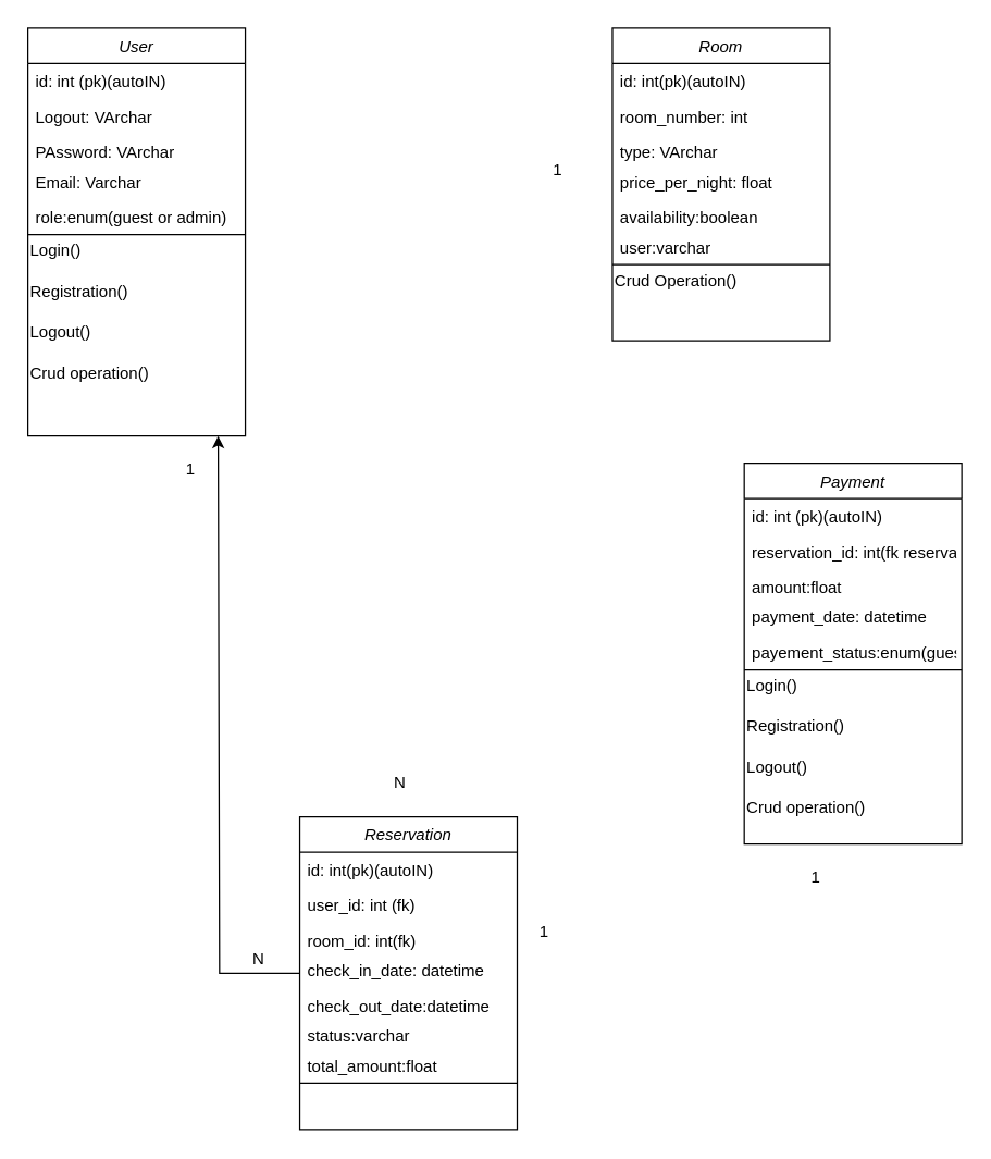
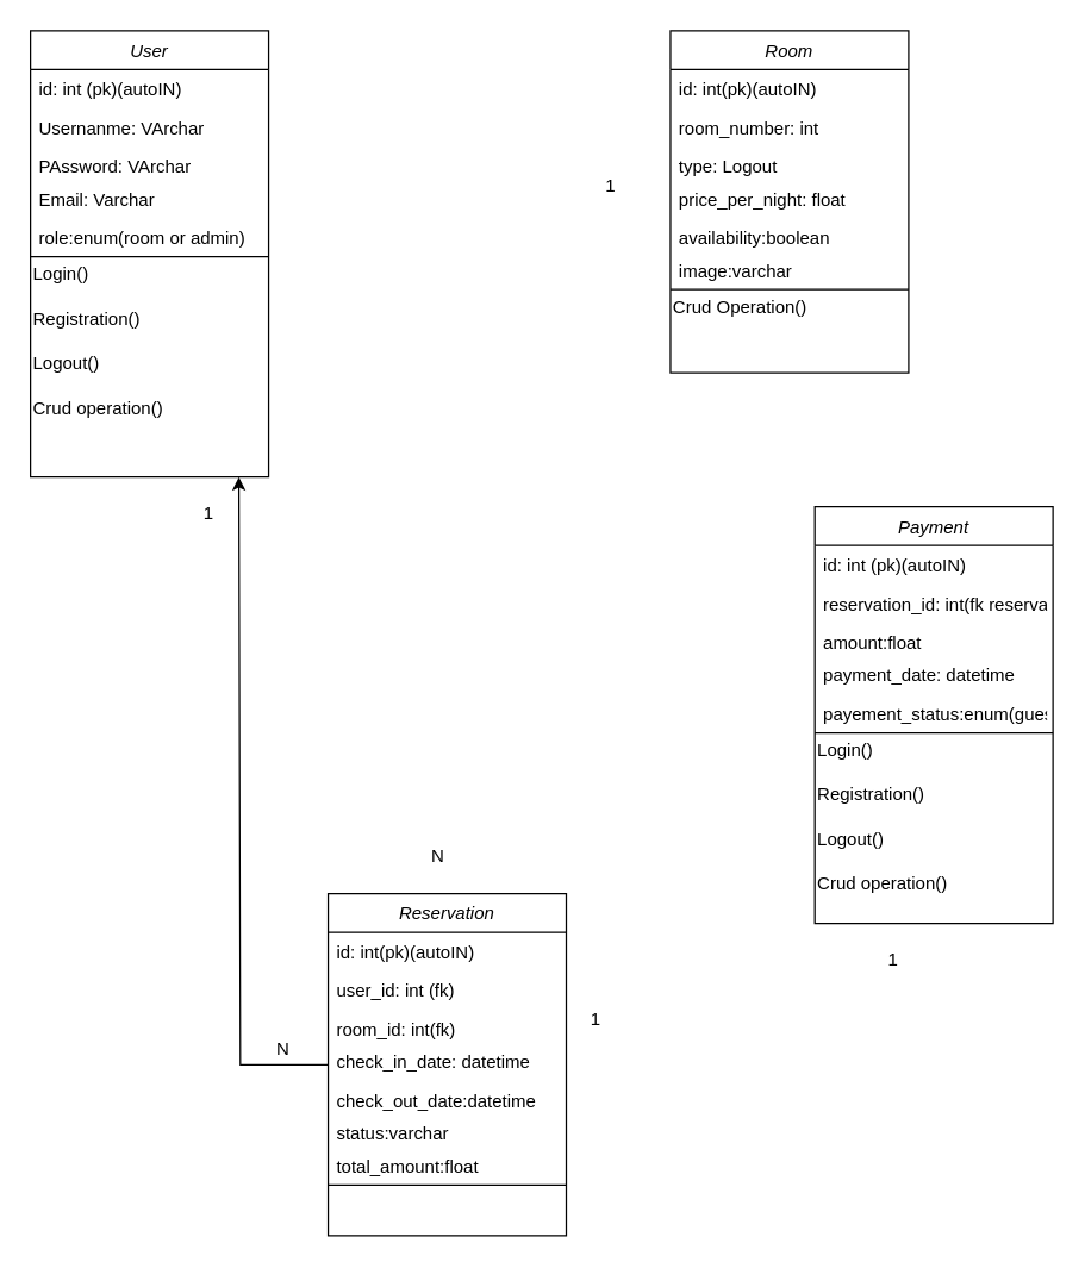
- <mxCell id="4" value="Logout: VArchar" style="text;align=left;verticalAlign=top;spacingLeft=4;spacingRight=4;overflow=hidden;rotatable=0;points=[[0,0.5],[1,0.5]];portConstraint=eastwest;rounded=0;shadow=0;html=0;" vertex="1" parent="2"><mxGeometry y="52" width="160" height="26" as="geometry" /></mxCell>
+ <mxCell id="4" value="Usernanme: VArchar" style="text;align=left;verticalAlign=top;spacingLeft=4;spacingRight=4;overflow=hidden;rotatable=0;points=[[0,0.5],[1,0.5]];portConstraint=eastwest;rounded=0;shadow=0;html=0;" vertex="1" parent="2"><mxGeometry y="52" width="160" height="26" as="geometry" /></mxCell>
- <mxCell id="17" value="type: VArchar" style="text;align=left;verticalAlign=top;spacingLeft=4;spacingRight=4;overflow=hidden;rotatable=0;points=[[0,0.5],[1,0.5]];portConstraint=eastwest;rounded=0;shadow=0;html=0;" vertex="1" parent="14"><mxGeometry y="78" width="160" height="22" as="geometry" /></mxCell>
+ <mxCell id="17" value="type: Logout" style="text;align=left;verticalAlign=top;spacingLeft=4;spacingRight=4;overflow=hidden;rotatable=0;points=[[0,0.5],[1,0.5]];portConstraint=eastwest;rounded=0;shadow=0;html=0;" vertex="1" parent="14"><mxGeometry y="78" width="160" height="22" as="geometry" /></mxCell>
- <mxCell id="7" value="role:enum(guest or admin)" style="text;align=left;verticalAlign=top;spacingLeft=4;spacingRight=4;overflow=hidden;rotatable=0;points=[[0,0.5],[1,0.5]];portConstraint=eastwest;rounded=0;shadow=0;html=0;" vertex="1" parent="2"><mxGeometry y="126" width="160" height="22" as="geometry" /></mxCell>
+ <mxCell id="7" value="role:enum(room or admin)" style="text;align=left;verticalAlign=top;spacingLeft=4;spacingRight=4;overflow=hidden;rotatable=0;points=[[0,0.5],[1,0.5]];portConstraint=eastwest;rounded=0;shadow=0;html=0;" vertex="1" parent="2"><mxGeometry y="126" width="160" height="22" as="geometry" /></mxCell>
- <mxCell id="20" value="user:varchar" style="text;align=left;verticalAlign=top;spacingLeft=4;spacingRight=4;overflow=hidden;rotatable=0;points=[[0,0.5],[1,0.5]];portConstraint=eastwest;rounded=0;shadow=0;html=0;" vertex="1" parent="14"><mxGeometry y="148" width="160" height="22" as="geometry" /></mxCell>
+ <mxCell id="20" value="image:varchar" style="text;align=left;verticalAlign=top;spacingLeft=4;spacingRight=4;overflow=hidden;rotatable=0;points=[[0,0.5],[1,0.5]];portConstraint=eastwest;rounded=0;shadow=0;html=0;" vertex="1" parent="14"><mxGeometry y="148" width="160" height="22" as="geometry" /></mxCell>
